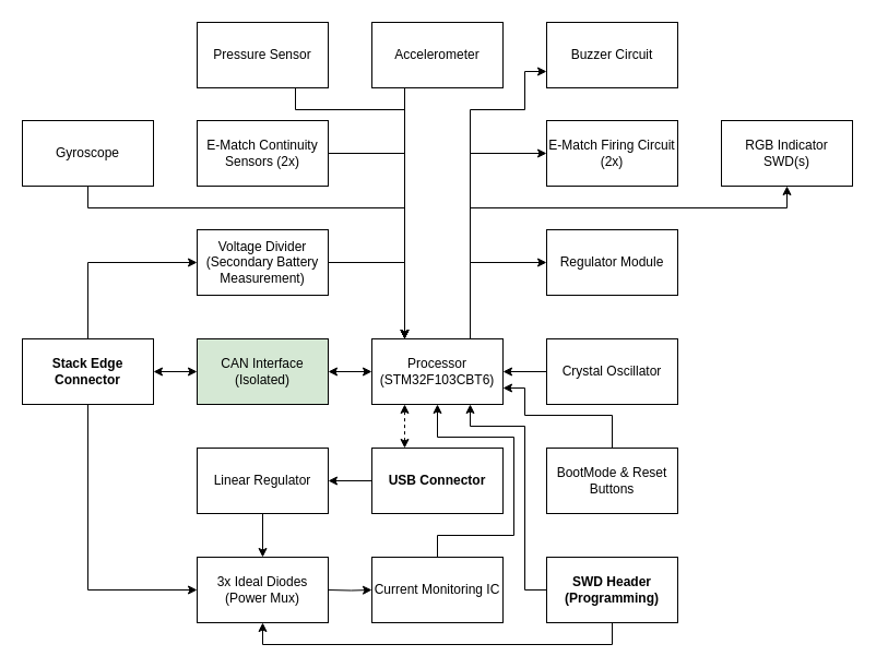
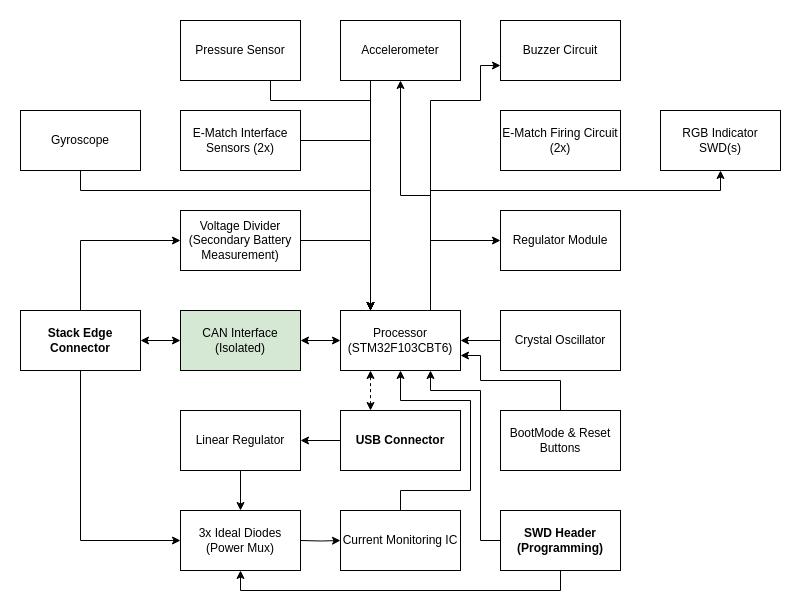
- <mxCell id="21" value="E-Match Continuity Sensors (2x)" style="whiteSpace=wrap;html=1;" parent="1" vertex="1"><mxGeometry x="180" width="120" height="60" as="geometry" y="110" /></mxCell>
+ <mxCell id="21" value="E-Match Interface Sensors (2x)" style="whiteSpace=wrap;html=1;" parent="1" vertex="1"><mxGeometry x="180" width="120" height="60" as="geometry" y="110" /></mxCell>
- <mxCell id="6" style="edgeStyle=orthogonalEdgeStyle;rounded=0;orthogonalLoop=1;jettySize=auto;html=1;exitX=0.75;exitY=0;exitDx=0;exitDy=0;entryX=0;entryY=0.5;entryDx=0;entryDy=0;" parent="1" source="9" target="22" edge="1"><mxGeometry relative="1" as="geometry" /></mxCell>
+ <mxCell id="6" style="edgeStyle=orthogonalEdgeStyle;rounded=0;orthogonalLoop=1;jettySize=auto;html=1;exitX=0.75;exitY=0;exitDx=0;exitDy=0;" parent="1" source="9" target="24" edge="1"><mxGeometry relative="1" as="geometry" /></mxCell>
